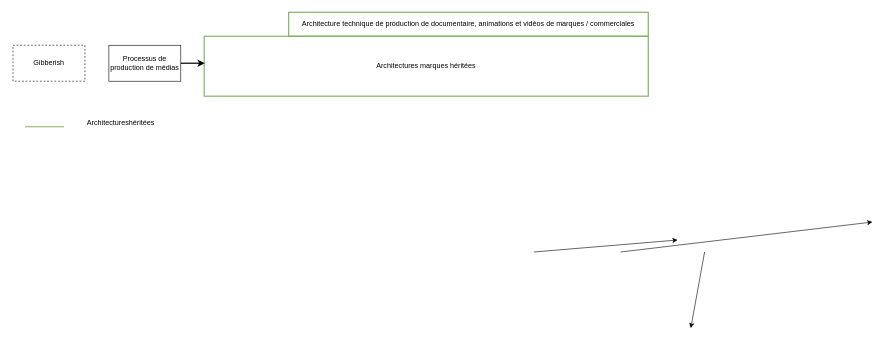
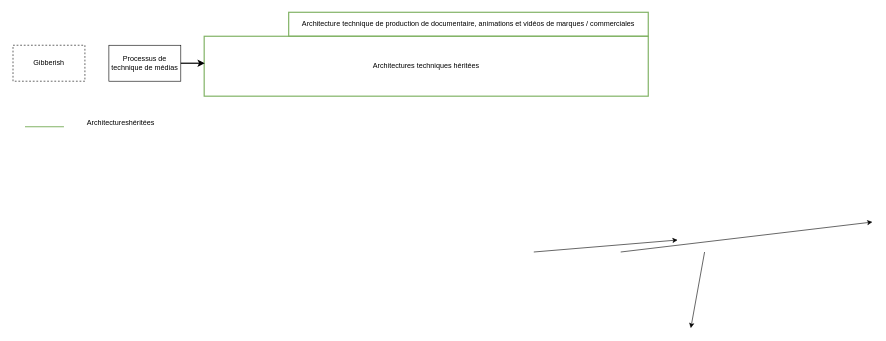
- <mxCell id="7" value="Processus de production de médias" style="rounded=0;whiteSpace=wrap;html=1;strokeWidth=1;fillColor=none;" vertex="1" parent="1"><mxGeometry x="180" y="75" width="120" height="60" as="geometry" /></mxCell>
+ <mxCell id="7" value="Processus de technique de médias" style="rounded=0;whiteSpace=wrap;html=1;strokeWidth=1;fillColor=none;" vertex="1" parent="1"><mxGeometry x="180" y="75" width="120" height="60" as="geometry" /></mxCell>
- <mxCell id="6" value="Architectures marques héritées" style="rounded=0;whiteSpace=wrap;html=1;strokeWidth=2;fillColor=none;strokeColor=#82b366;" vertex="1" parent="1"><mxGeometry x="339" y="60" width="741" height="100" as="geometry" /></mxCell>
+ <mxCell id="6" value="Architectures techniques héritées" style="rounded=0;whiteSpace=wrap;html=1;strokeWidth=2;fillColor=none;strokeColor=#82b366;" vertex="1" parent="1"><mxGeometry x="339" y="60" width="741" height="100" as="geometry" /></mxCell>
